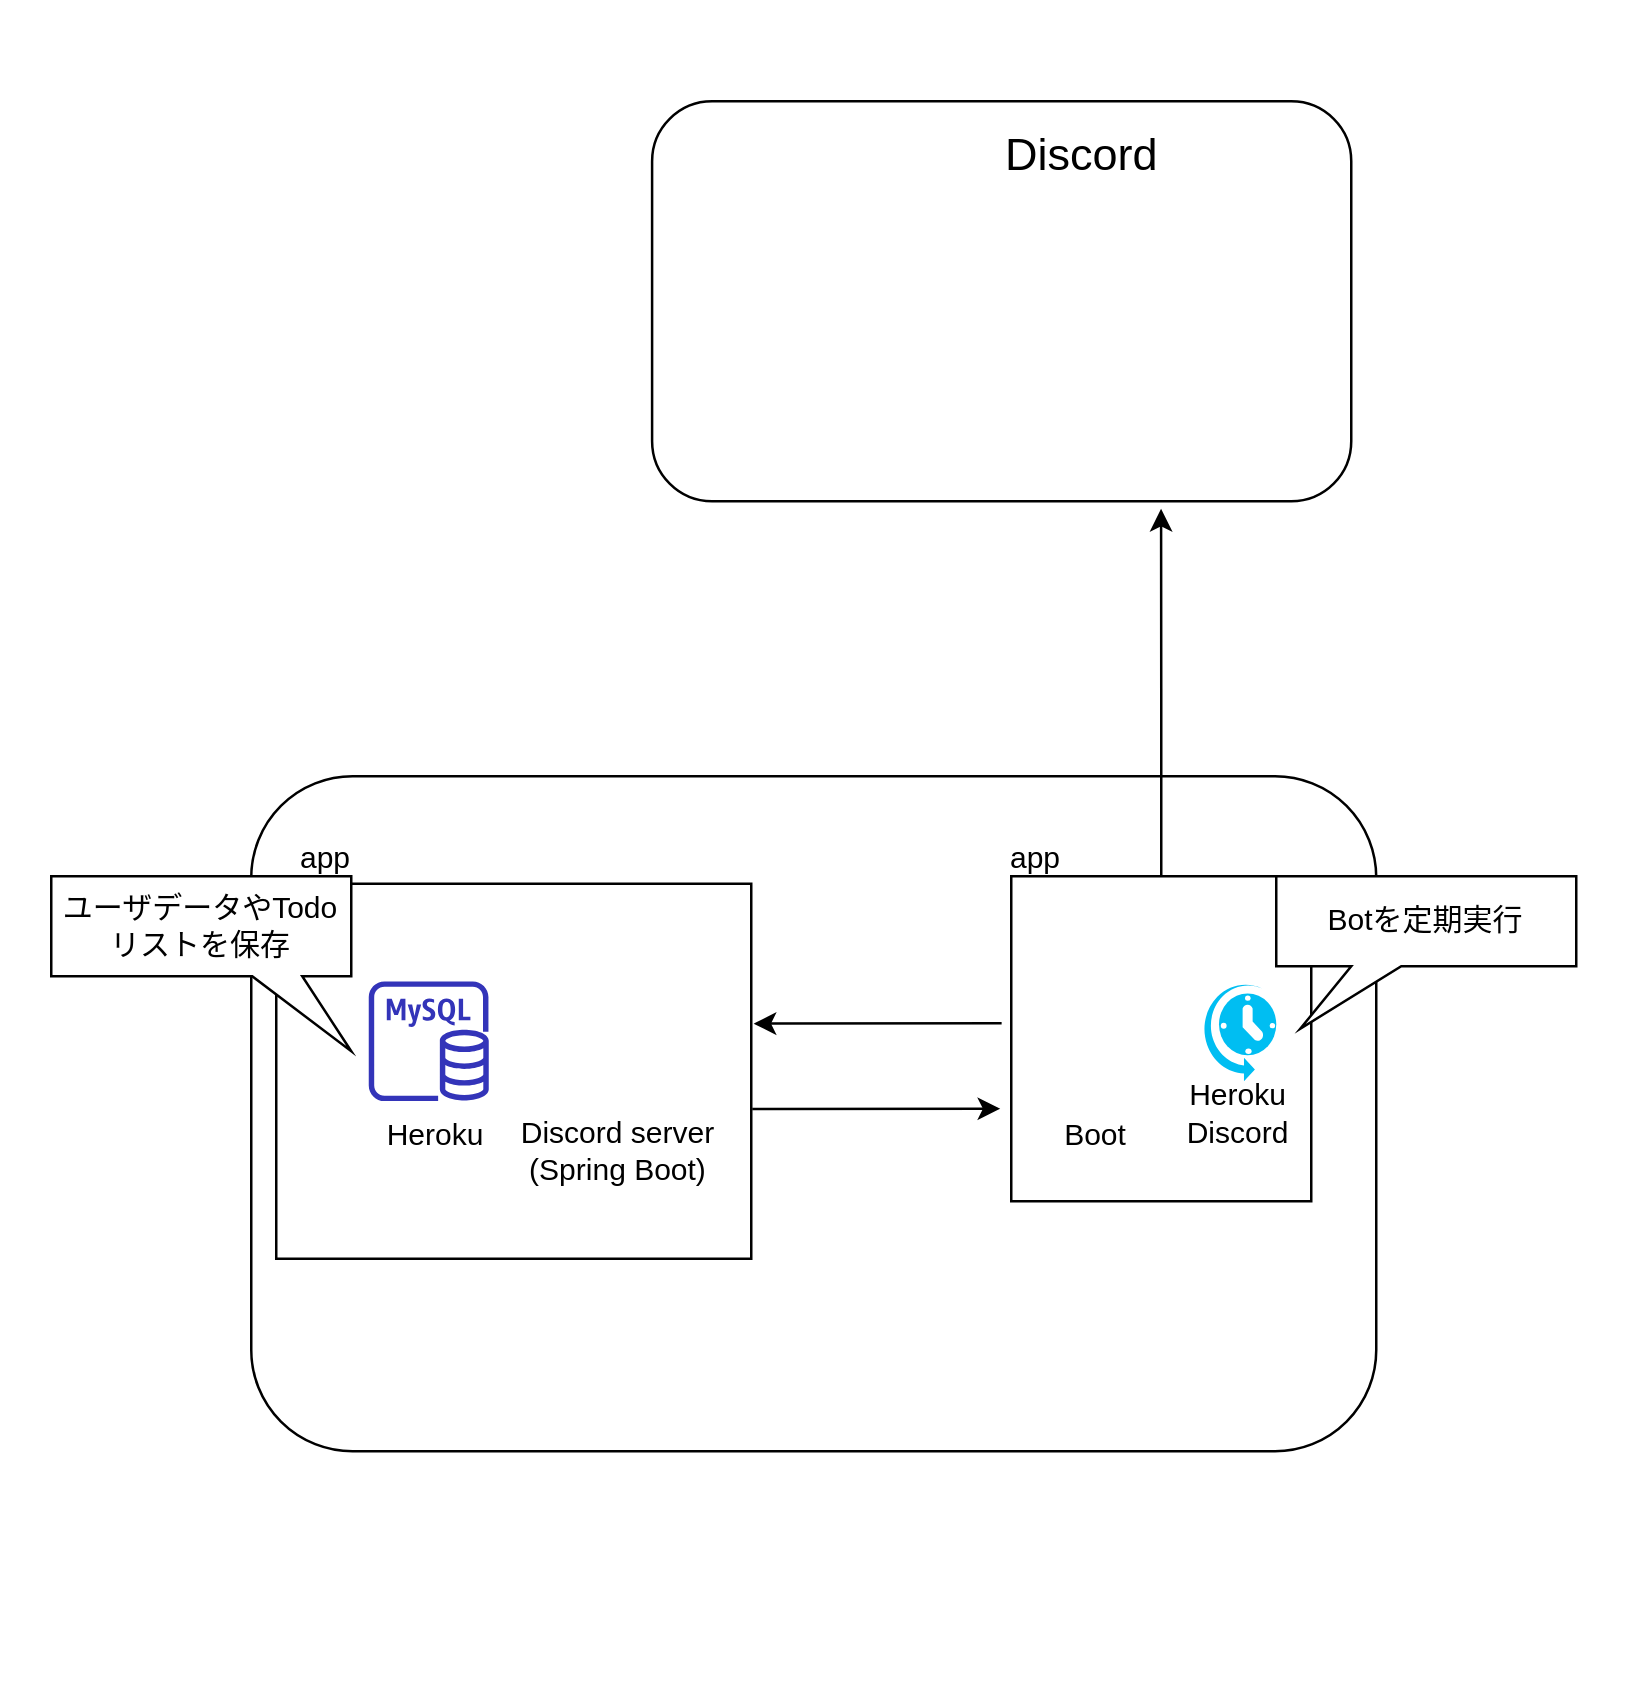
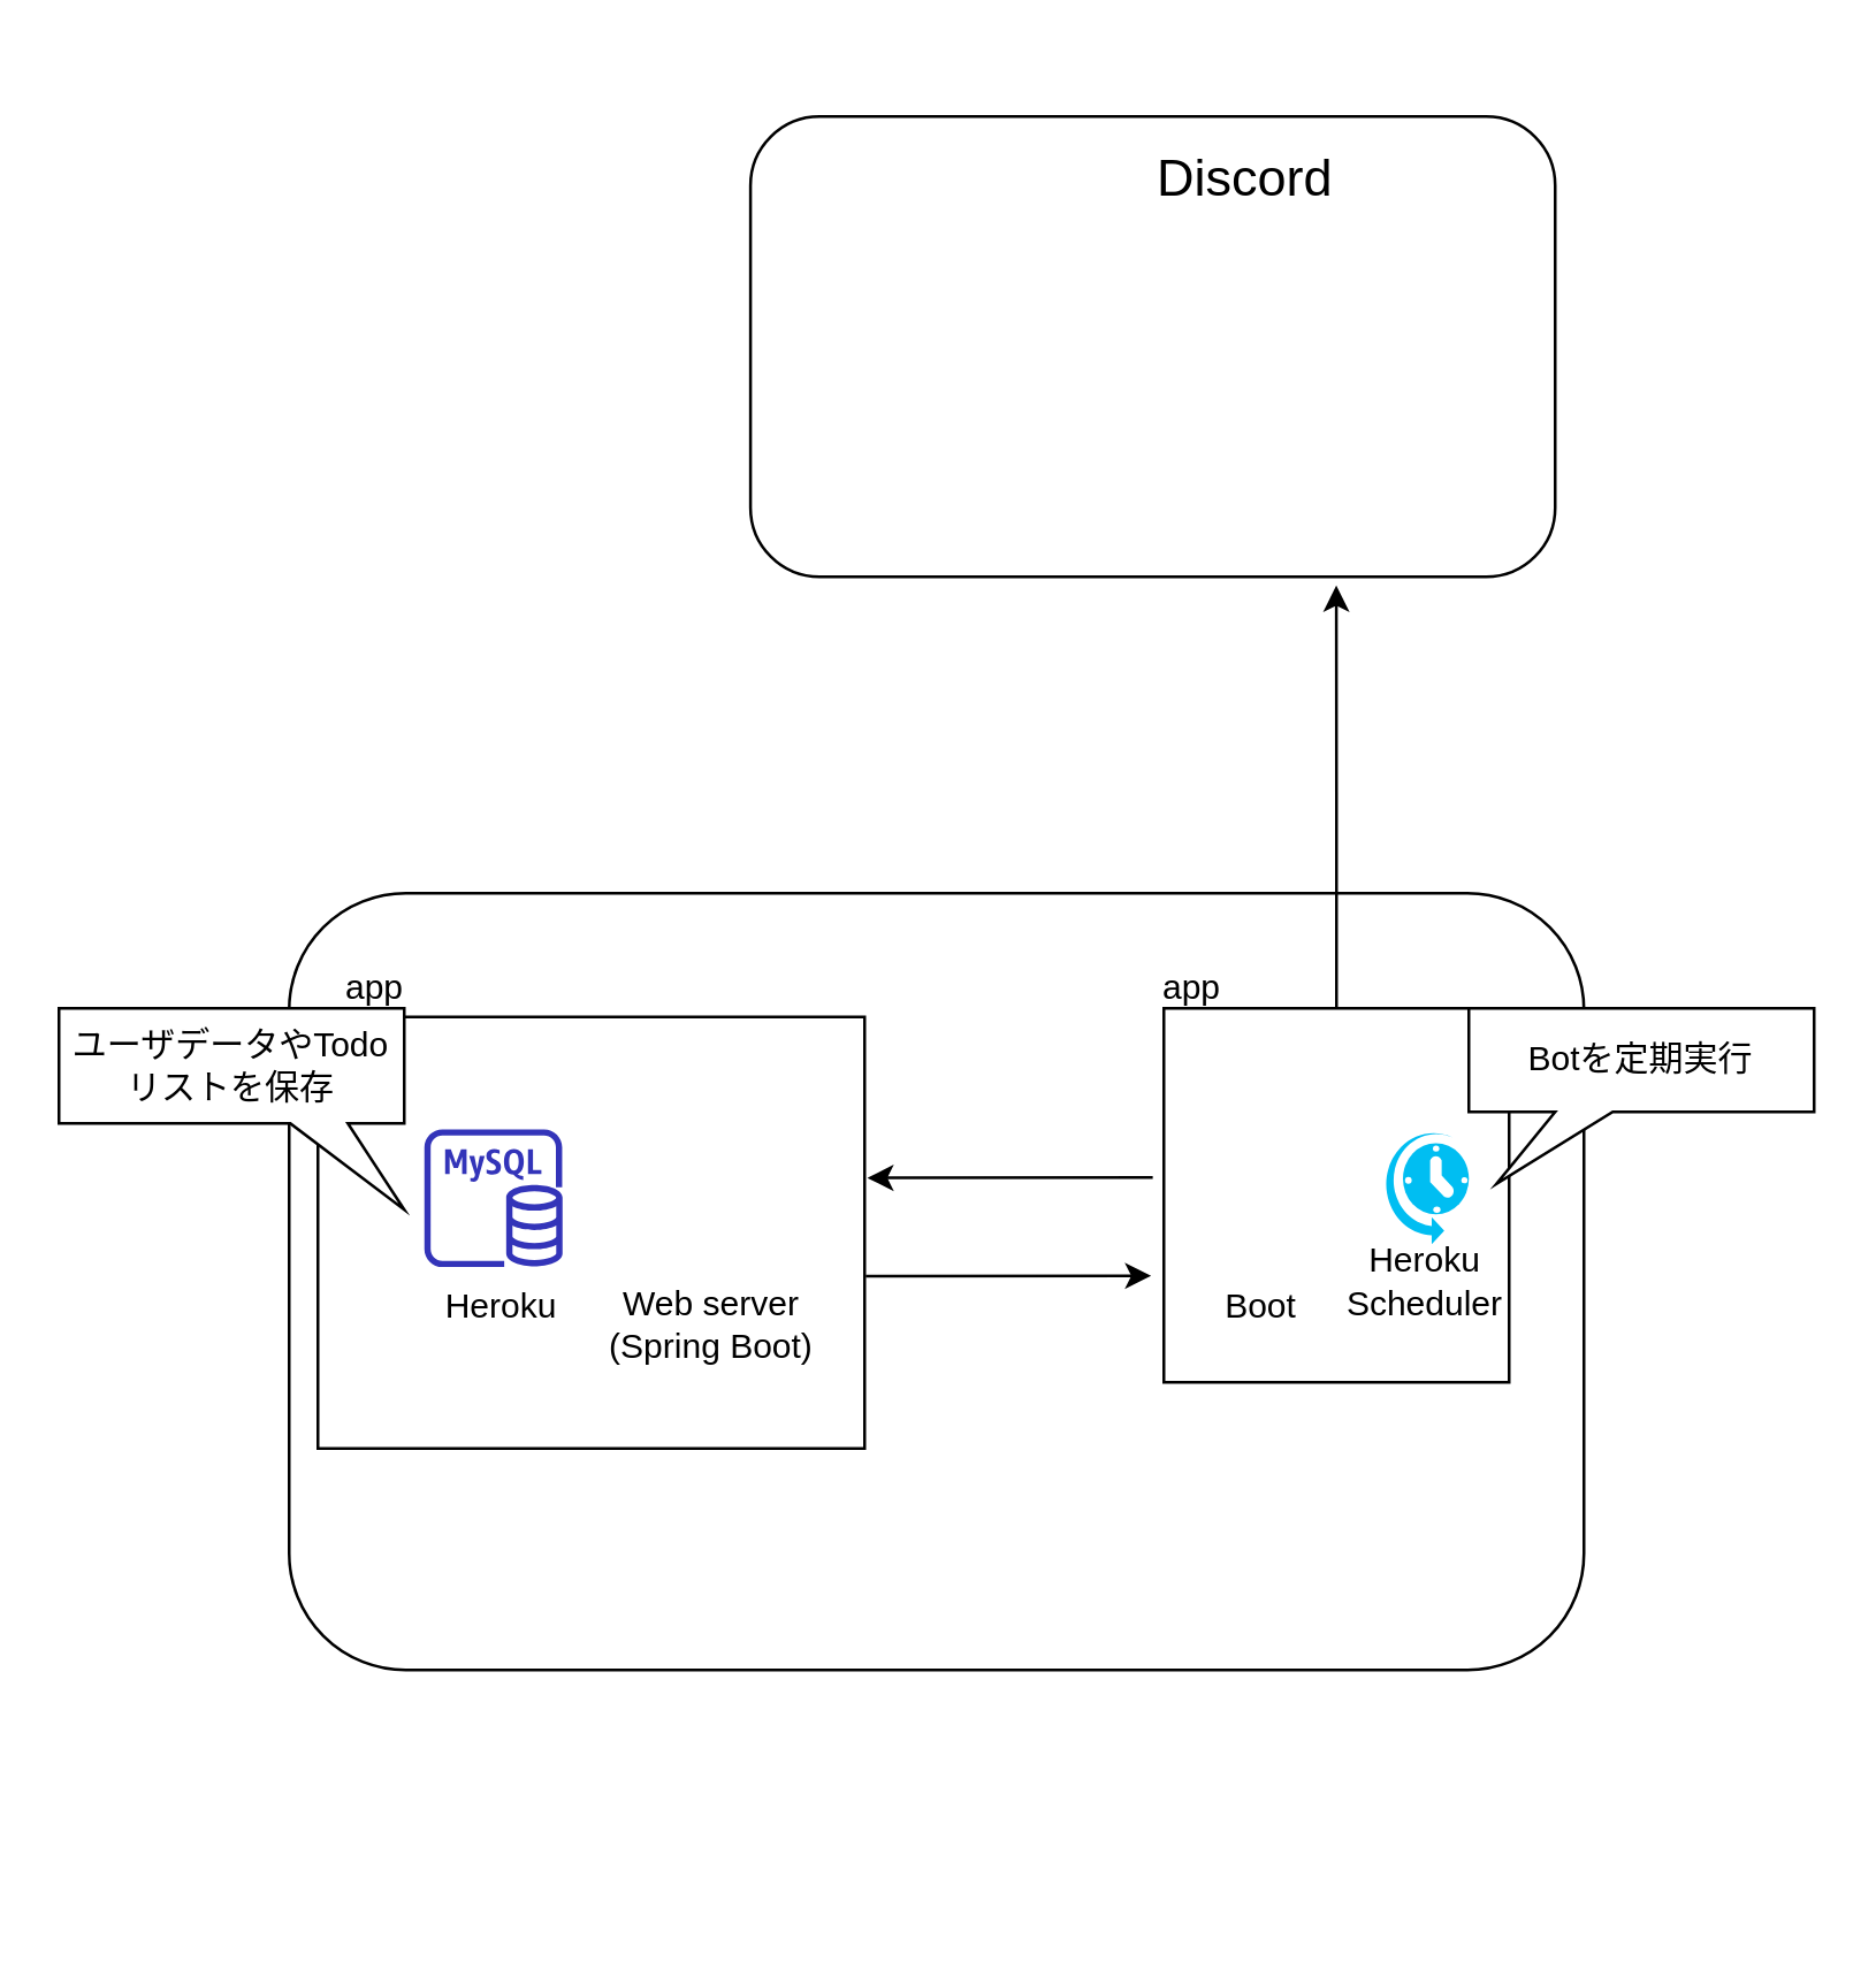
- <mxCell id="16" value="Heroku Discord" style="text;html=1;strokeColor=none;fillColor=none;align=center;verticalAlign=middle;whiteSpace=wrap;rounded=0;" vertex="1" parent="1"><mxGeometry x="460" y="432" width="70" height="26" as="geometry" /></mxCell>
+ <mxCell id="16" value="Heroku Scheduler" style="text;html=1;strokeColor=none;fillColor=none;align=center;verticalAlign=middle;whiteSpace=wrap;rounded=0;" vertex="1" parent="1"><mxGeometry x="460" y="432" width="70" height="26" as="geometry" /></mxCell>
- <mxCell id="18" value="Discord server (Spring Boot)" style="text;html=1;strokeColor=none;fillColor=none;align=center;verticalAlign=middle;whiteSpace=wrap;rounded=0;" vertex="1" parent="1"><mxGeometry x="202" y="440" width="90" height="40" as="geometry" /></mxCell>
+ <mxCell id="18" value="Web server (Spring Boot)" style="text;html=1;strokeColor=none;fillColor=none;align=center;verticalAlign=middle;whiteSpace=wrap;rounded=0;" vertex="1" parent="1"><mxGeometry x="202" y="440" width="90" height="40" as="geometry" /></mxCell>
